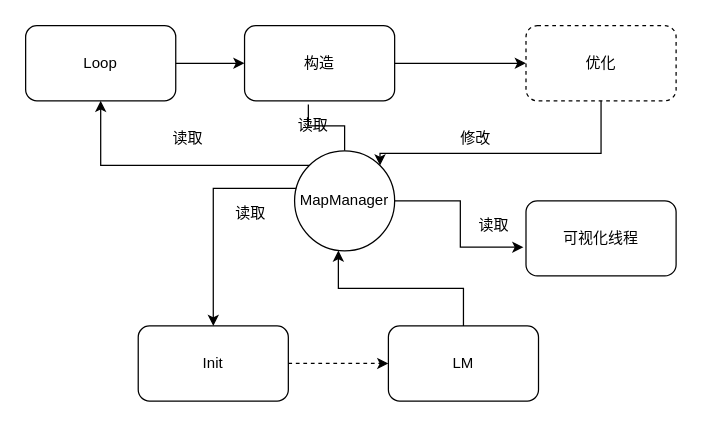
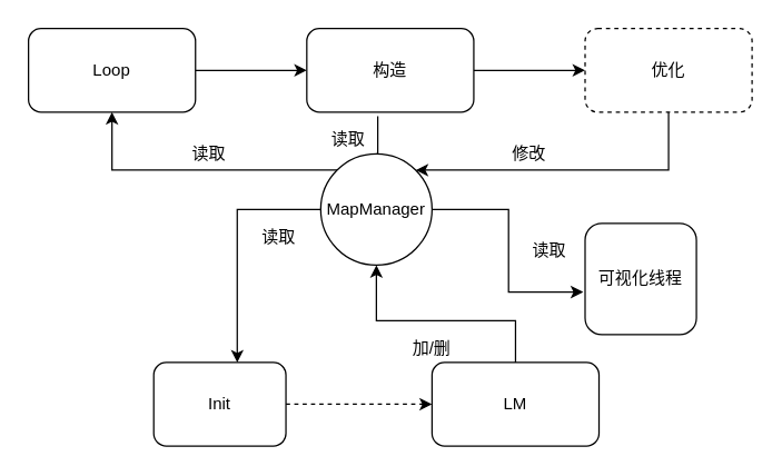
- <mxCell id="14" value="构造" style="rounded=1;whiteSpace=wrap;html=1;" vertex="1" parent="1"><mxGeometry x="195" y="20" width="120" height="60" as="geometry" /></mxCell>
+ <mxCell id="14" value="构造" style="rounded=1;whiteSpace=wrap;html=1;" vertex="1" parent="1"><mxGeometry x="220" y="20" width="120" height="60" as="geometry" /></mxCell>
- <mxCell id="10" value="MapManager" style="ellipse;whiteSpace=wrap;html=1;aspect=fixed;" vertex="1" parent="1"><mxGeometry x="235" y="120" width="80" height="80" as="geometry" /></mxCell>
+ <mxCell id="10" value="MapManager" style="ellipse;whiteSpace=wrap;html=1;aspect=fixed;" vertex="1" parent="1"><mxGeometry x="230" y="110" width="80" height="80" as="geometry" /></mxCell>
- <mxCell id="22" value="可视化线程" style="rounded=1;whiteSpace=wrap;html=1;" vertex="1" parent="1"><mxGeometry x="420" y="160" width="120" height="60" as="geometry" /></mxCell>
+ <mxCell id="22" value="可视化线程" style="rounded=1;whiteSpace=wrap;html=1;" vertex="1" parent="1"><mxGeometry x="420" y="160" width="80" height="80" as="geometry" /></mxCell>
+ <mxCell id="18" value="加/删" style="text;html=1;strokeColor=none;fillColor=none;align=center;verticalAlign=middle;whiteSpace=wrap;rounded=0;" vertex="1" parent="1"><mxGeometry x="290" y="240" width="40" height="20" as="geometry" /></mxCell>
- <mxCell id="3" value="Init" style="rounded=1;whiteSpace=wrap;html=1;" vertex="1" parent="1"><mxGeometry x="110" y="260" width="120" height="60" as="geometry" /></mxCell>
+ <mxCell id="3" value="Init" style="rounded=1;whiteSpace=wrap;html=1;" vertex="1" parent="1"><mxGeometry x="110" y="260" width="95" height="60" as="geometry" /></mxCell>
